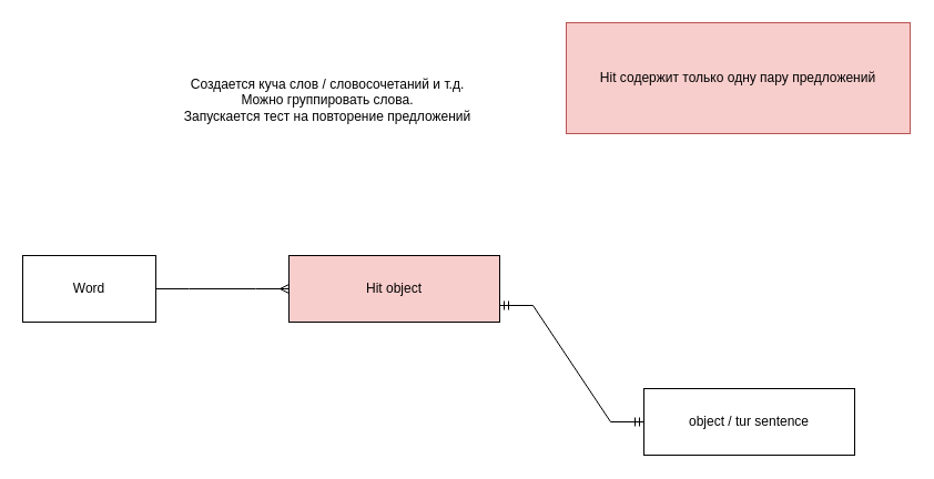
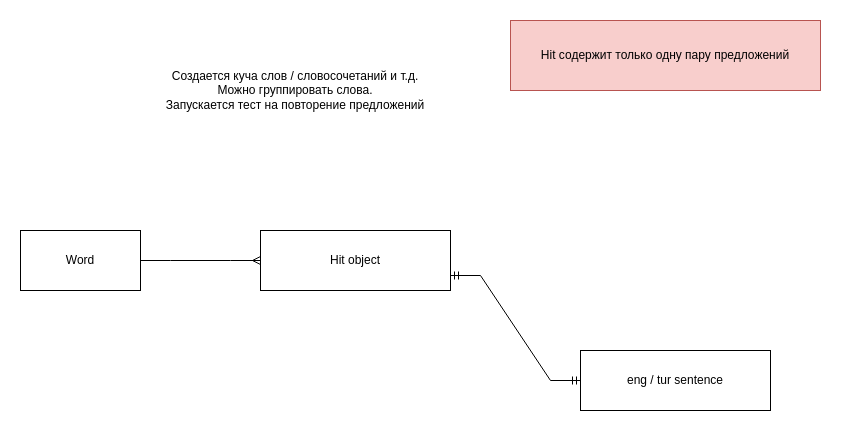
- <mxCell id="8" value="Hit содержит только одну пару предложений" style="text;html=1;strokeColor=#b85450;fillColor=#f8cecc;align=center;verticalAlign=middle;whiteSpace=wrap;rounded=0;" vertex="1" parent="1"><mxGeometry x="510" y="20" width="310" height="100" as="geometry" /></mxCell>
+ <mxCell id="8" value="Hit содержит только одну пару предложений" style="text;html=1;strokeColor=#b85450;fillColor=#f8cecc;align=center;verticalAlign=middle;whiteSpace=wrap;rounded=0;" vertex="1" parent="1"><mxGeometry x="510" y="20" width="310" height="70" as="geometry" /></mxCell>
- <mxCell id="3" value="Hit object" style="rounded=0;whiteSpace=wrap;html=1;fillColor=#f8cecc;" parent="1" vertex="1"><mxGeometry x="260" y="230" width="190" height="60" as="geometry" /></mxCell>
+ <mxCell id="3" value="Hit object" style="rounded=0;whiteSpace=wrap;html=1;" parent="1" vertex="1"><mxGeometry x="260" y="230" width="190" height="60" as="geometry" /></mxCell>
- <mxCell id="4" value="object / tur sentence" style="rounded=0;whiteSpace=wrap;html=1;" parent="1" vertex="1"><mxGeometry x="580" y="350" width="190" height="60" as="geometry" /></mxCell>
+ <mxCell id="4" value="eng / tur sentence" style="rounded=0;whiteSpace=wrap;html=1;" parent="1" vertex="1"><mxGeometry x="580" y="350" width="190" height="60" as="geometry" /></mxCell>
